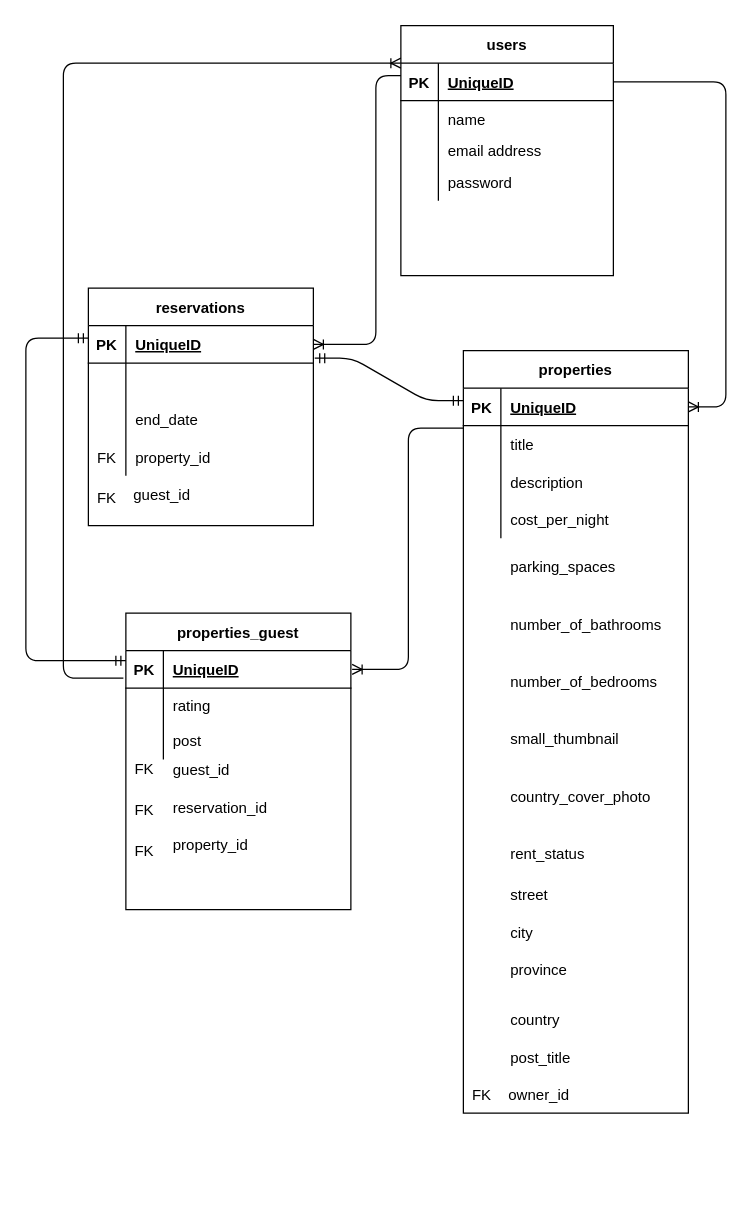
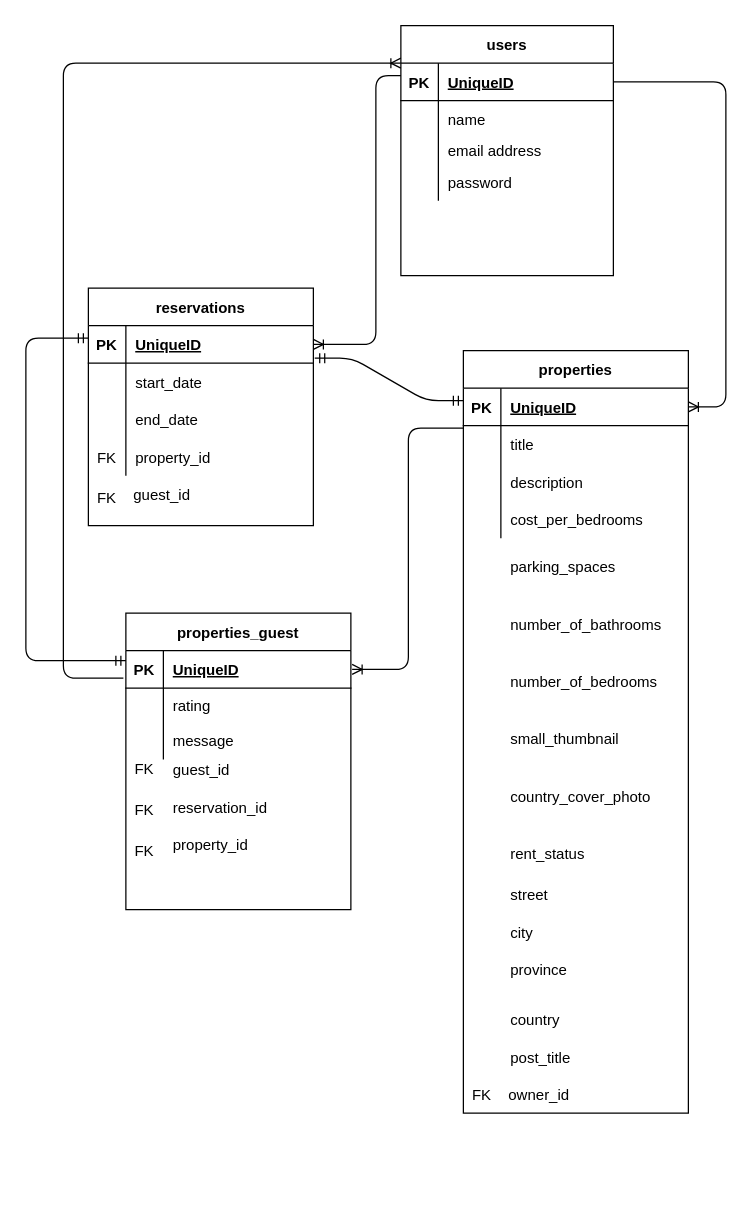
+ <mxCell id="73" value="start_date" style="shape=partialRectangle;connectable=0;fillColor=none;top=0;left=0;bottom=0;right=0;align=left;spacingLeft=6;overflow=hidden;" parent="71" vertex="1"><mxGeometry x="30" width="150" height="30" as="geometry" /></mxCell>
- <mxCell id="29" value="cost_per_night" style="shape=partialRectangle;connectable=0;fillColor=none;top=0;left=0;bottom=0;right=0;align=left;spacingLeft=6;overflow=hidden;" parent="27" vertex="1"><mxGeometry x="30" width="150" height="30" as="geometry" /></mxCell>
+ <mxCell id="29" value="cost_per_bedrooms" style="shape=partialRectangle;connectable=0;fillColor=none;top=0;left=0;bottom=0;right=0;align=left;spacingLeft=6;overflow=hidden;" parent="27" vertex="1"><mxGeometry x="30" width="150" height="30" as="geometry" /></mxCell>
- <mxCell id="94" value="post" style="shape=partialRectangle;connectable=0;fillColor=none;top=0;left=0;bottom=0;right=0;align=left;spacingLeft=6;overflow=hidden;" parent="92" vertex="1"><mxGeometry x="30" width="150" height="30" as="geometry" /></mxCell>
+ <mxCell id="94" value="message" style="shape=partialRectangle;connectable=0;fillColor=none;top=0;left=0;bottom=0;right=0;align=left;spacingLeft=6;overflow=hidden;" parent="92" vertex="1"><mxGeometry x="30" width="150" height="30" as="geometry" /></mxCell>
